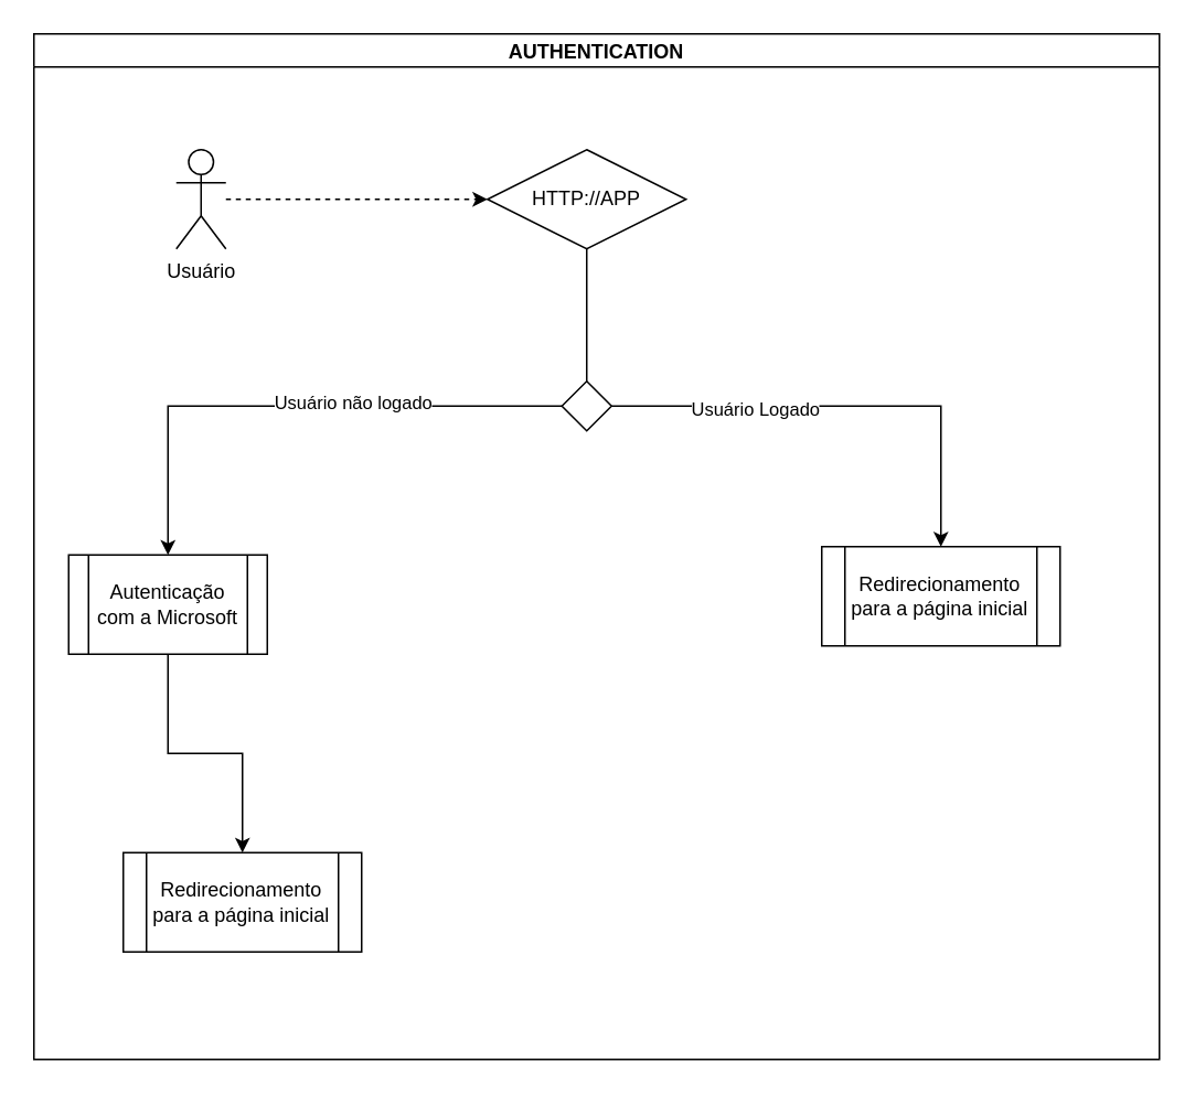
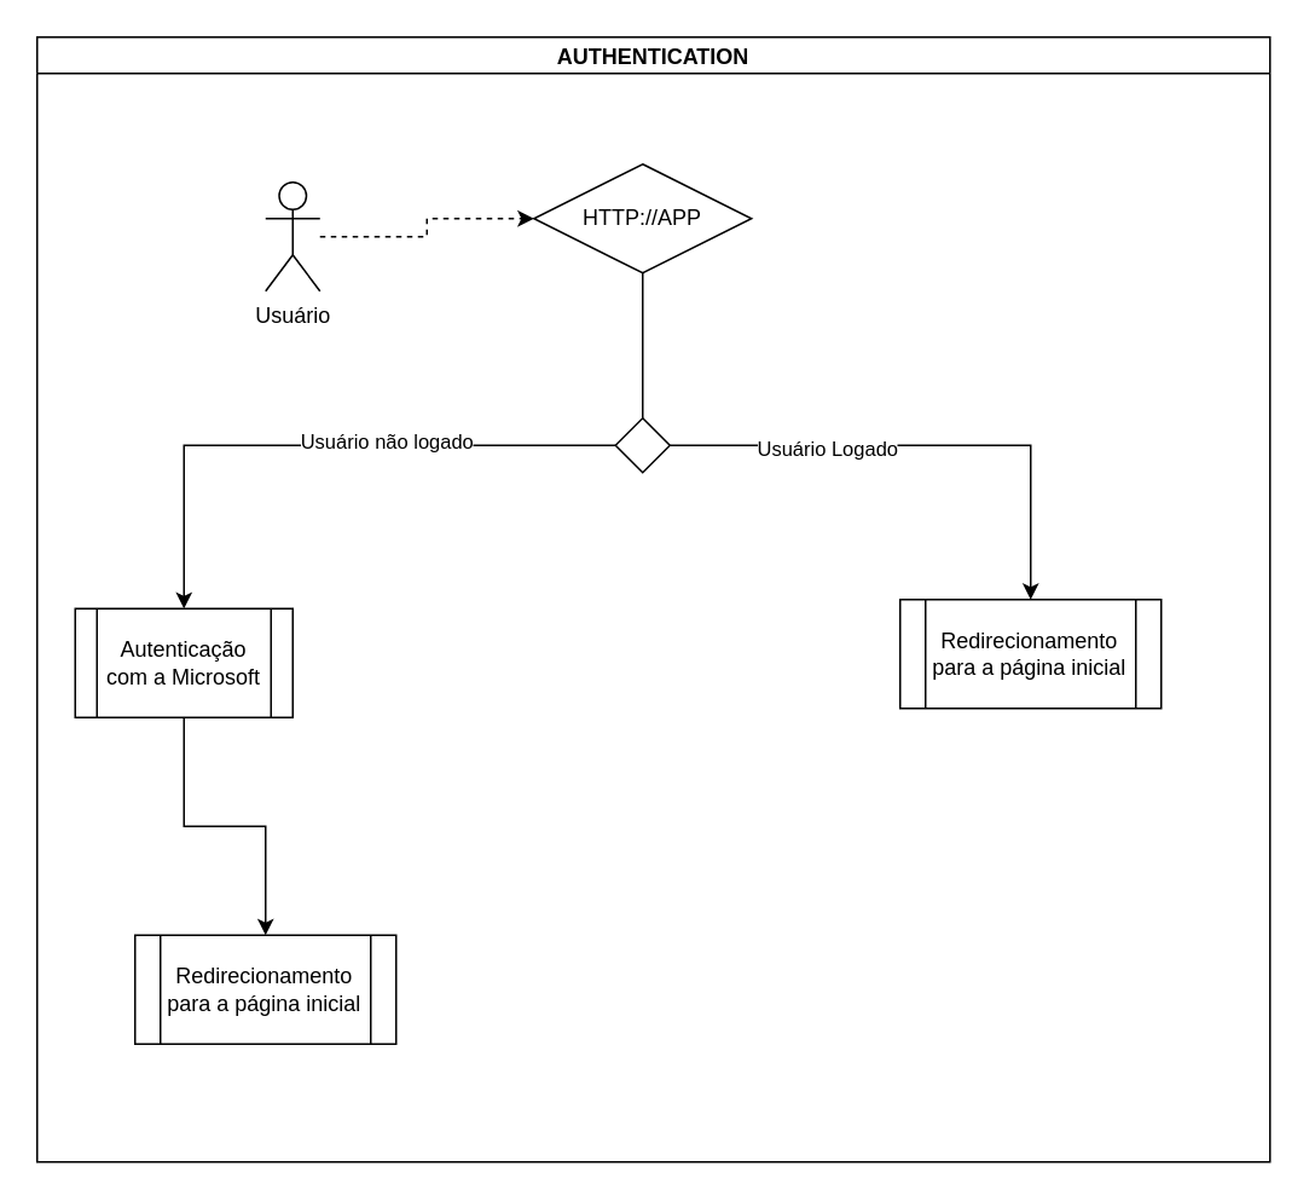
- <mxCell id="13" value="Usuário" style="shape=umlActor;verticalLabelPosition=bottom;verticalAlign=top;html=1;outlineConnect=0;" vertex="1" parent="2"><mxGeometry x="86" y="70" width="30" height="60" as="geometry" /></mxCell>
+ <mxCell id="13" value="Usuário" style="shape=umlActor;verticalLabelPosition=bottom;verticalAlign=top;html=1;outlineConnect=0;" vertex="1" parent="2"><mxGeometry x="126" y="80" width="30" height="60" as="geometry" /></mxCell>
